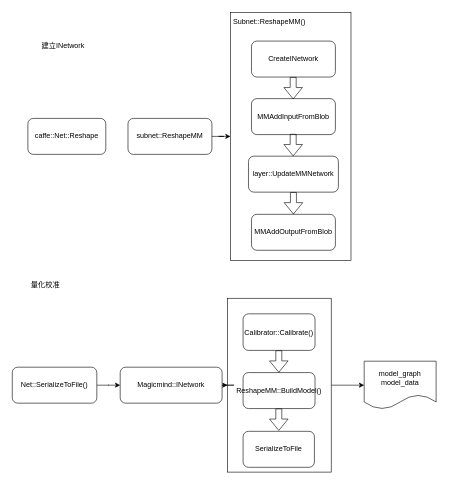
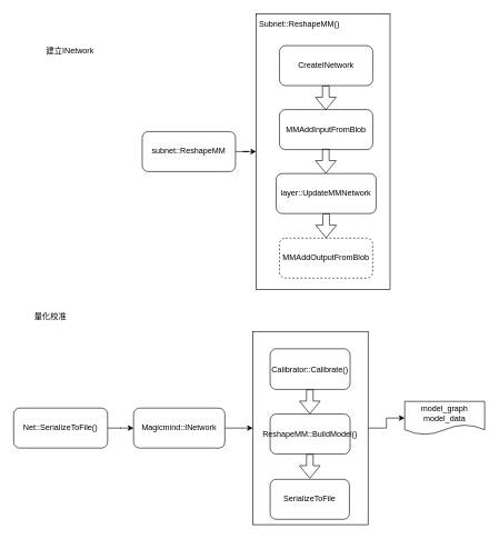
- <mxCell id="5" value="caffe::Net::Reshape" style="rounded=1;whiteSpace=wrap;html=1;" parent="1" vertex="1"><mxGeometry x="46" y="197" width="130" height="60" as="geometry" /></mxCell>
- <mxCell id="10" value="MMAddOutputFromBlob" style="whiteSpace=wrap;html=1;rounded=1;" parent="1" vertex="1"><mxGeometry x="419" y="357" width="140" height="60" as="geometry" /></mxCell>
+ <mxCell id="10" value="MMAddOutputFromBlob" style="whiteSpace=wrap;html=1;rounded=1;dashed=1;" parent="1" vertex="1"><mxGeometry x="419" y="357" width="140" height="60" as="geometry" /></mxCell>
- <mxCell id="18" value="Magicmind::INetwork" style="whiteSpace=wrap;html=1;rounded=1;" parent="1" vertex="1"><mxGeometry x="200" y="612" width="170" height="60" as="geometry" /></mxCell>
+ <mxCell id="18" value="Magicmind::INetwork" style="whiteSpace=wrap;html=1;rounded=1;" parent="1" vertex="1"><mxGeometry x="200" y="612" width="137" height="60" as="geometry" /></mxCell>
- <mxCell id="25" value="model_graph&lt;br&gt;model_data" style="shape=document;whiteSpace=wrap;html=1;boundedLbl=1;rounded=0;" vertex="1" parent="1"><mxGeometry x="607" y="602" width="120" height="80" as="geometry" /></mxCell>
+ <mxCell id="25" value="model_graph&lt;br&gt;model_data" style="shape=document;whiteSpace=wrap;html=1;boundedLbl=1;rounded=0;" vertex="1" parent="1"><mxGeometry x="607" y="602" width="120" height="50" as="geometry" /></mxCell>
